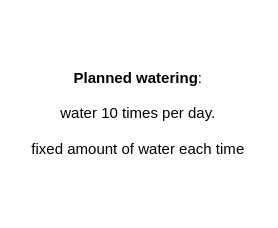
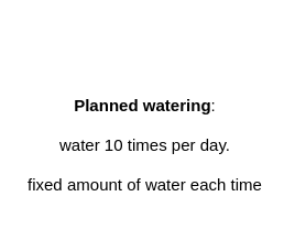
- <mxCell id="2" value="&lt;b&gt;Planned watering&lt;/b&gt;:&lt;br&gt;&lt;br&gt;water 10 times per day.&lt;br&gt;&lt;br&gt;fixed amount of water each time" style="text;html=1;strokeColor=none;fillColor=none;align=center;verticalAlign=middle;whiteSpace=wrap;rounded=0;" parent="1" vertex="1"><mxGeometry x="20" y="20" width="180" height="140" as="geometry" /></mxCell>
+ <mxCell id="2" value="&lt;b&gt;Planned watering&lt;/b&gt;:&lt;br&gt;&lt;br&gt;water 10 times per day.&lt;br&gt;&lt;br&gt;fixed amount of water each time" style="text;html=1;strokeColor=none;fillColor=none;align=center;verticalAlign=middle;whiteSpace=wrap;rounded=0;" parent="1" vertex="1"><mxGeometry x="15" y="35" width="180" height="140" as="geometry" /></mxCell>
